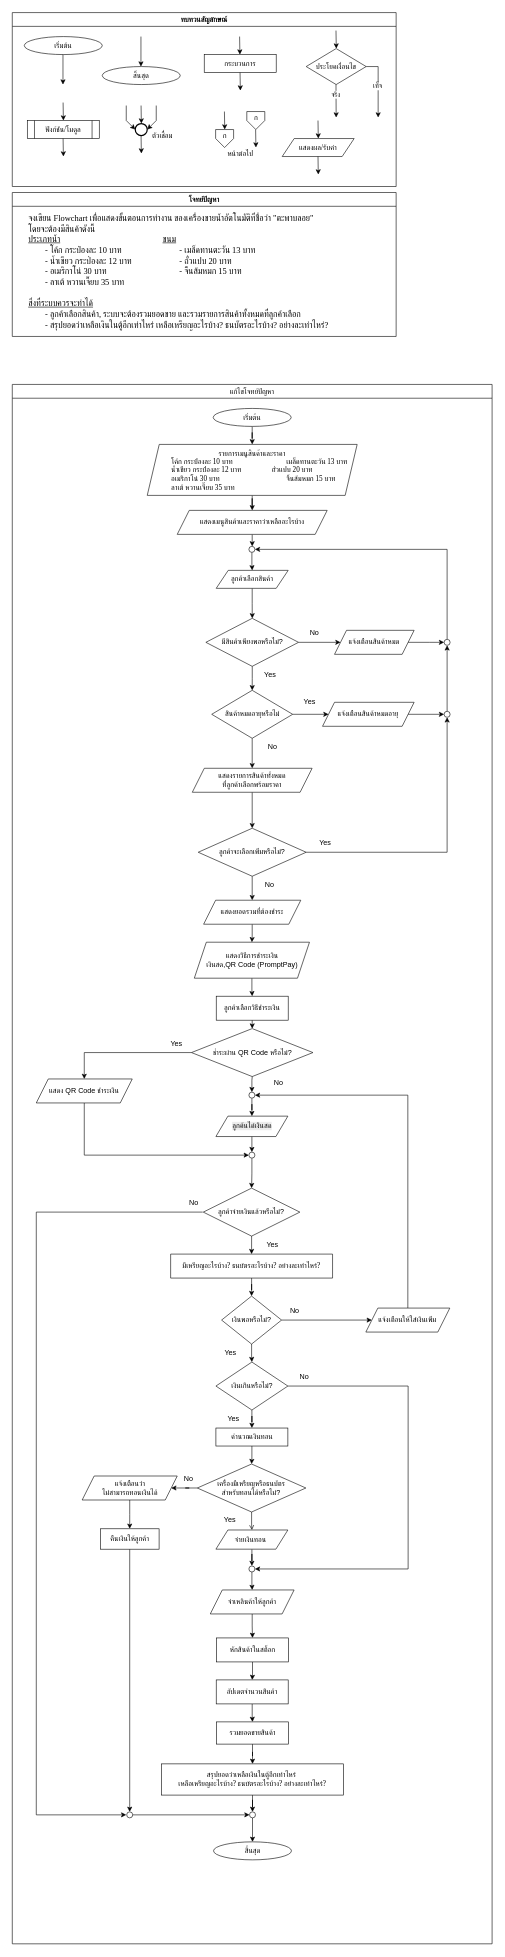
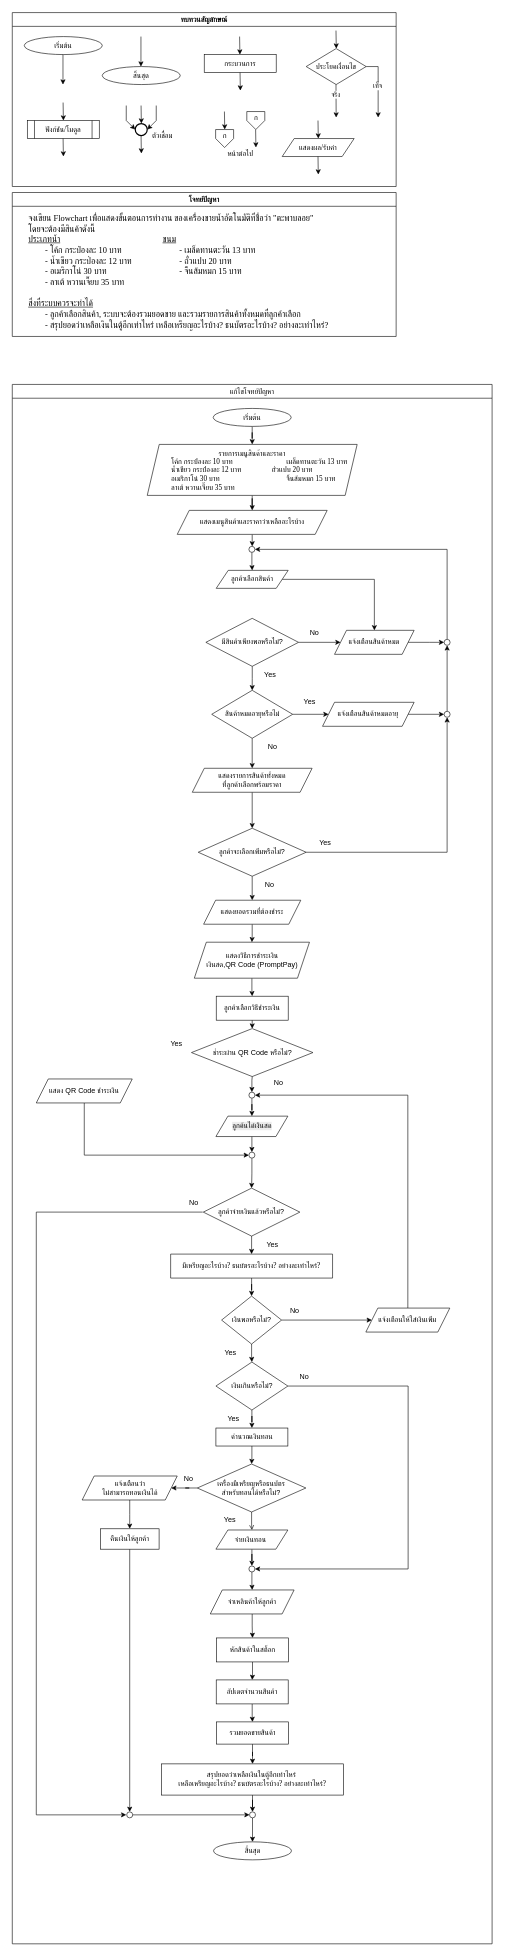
- <mxCell id="45" value="" style="edgeStyle=orthogonalEdgeStyle;rounded=0;orthogonalLoop=1;jettySize=auto;html=1;" edge="1" parent="35" source="46" target="49"><mxGeometry relative="1" as="geometry" /></mxCell>
+ <mxCell id="45" value="" style="edgeStyle=orthogonalEdgeStyle;rounded=0;orthogonalLoop=1;jettySize=auto;html=1;" edge="1" parent="35" source="46" target="52"><mxGeometry relative="1" as="geometry" /></mxCell>
- <mxCell id="68" value="" style="edgeStyle=orthogonalEdgeStyle;rounded=0;orthogonalLoop=1;jettySize=auto;html=1;exitX=0;exitY=0.5;exitDx=0;exitDy=0;" edge="1" parent="35" source="69" target="71"><mxGeometry relative="1" as="geometry"><Array as="points"><mxPoint x="120" y="1114" /></Array></mxGeometry></mxCell>
